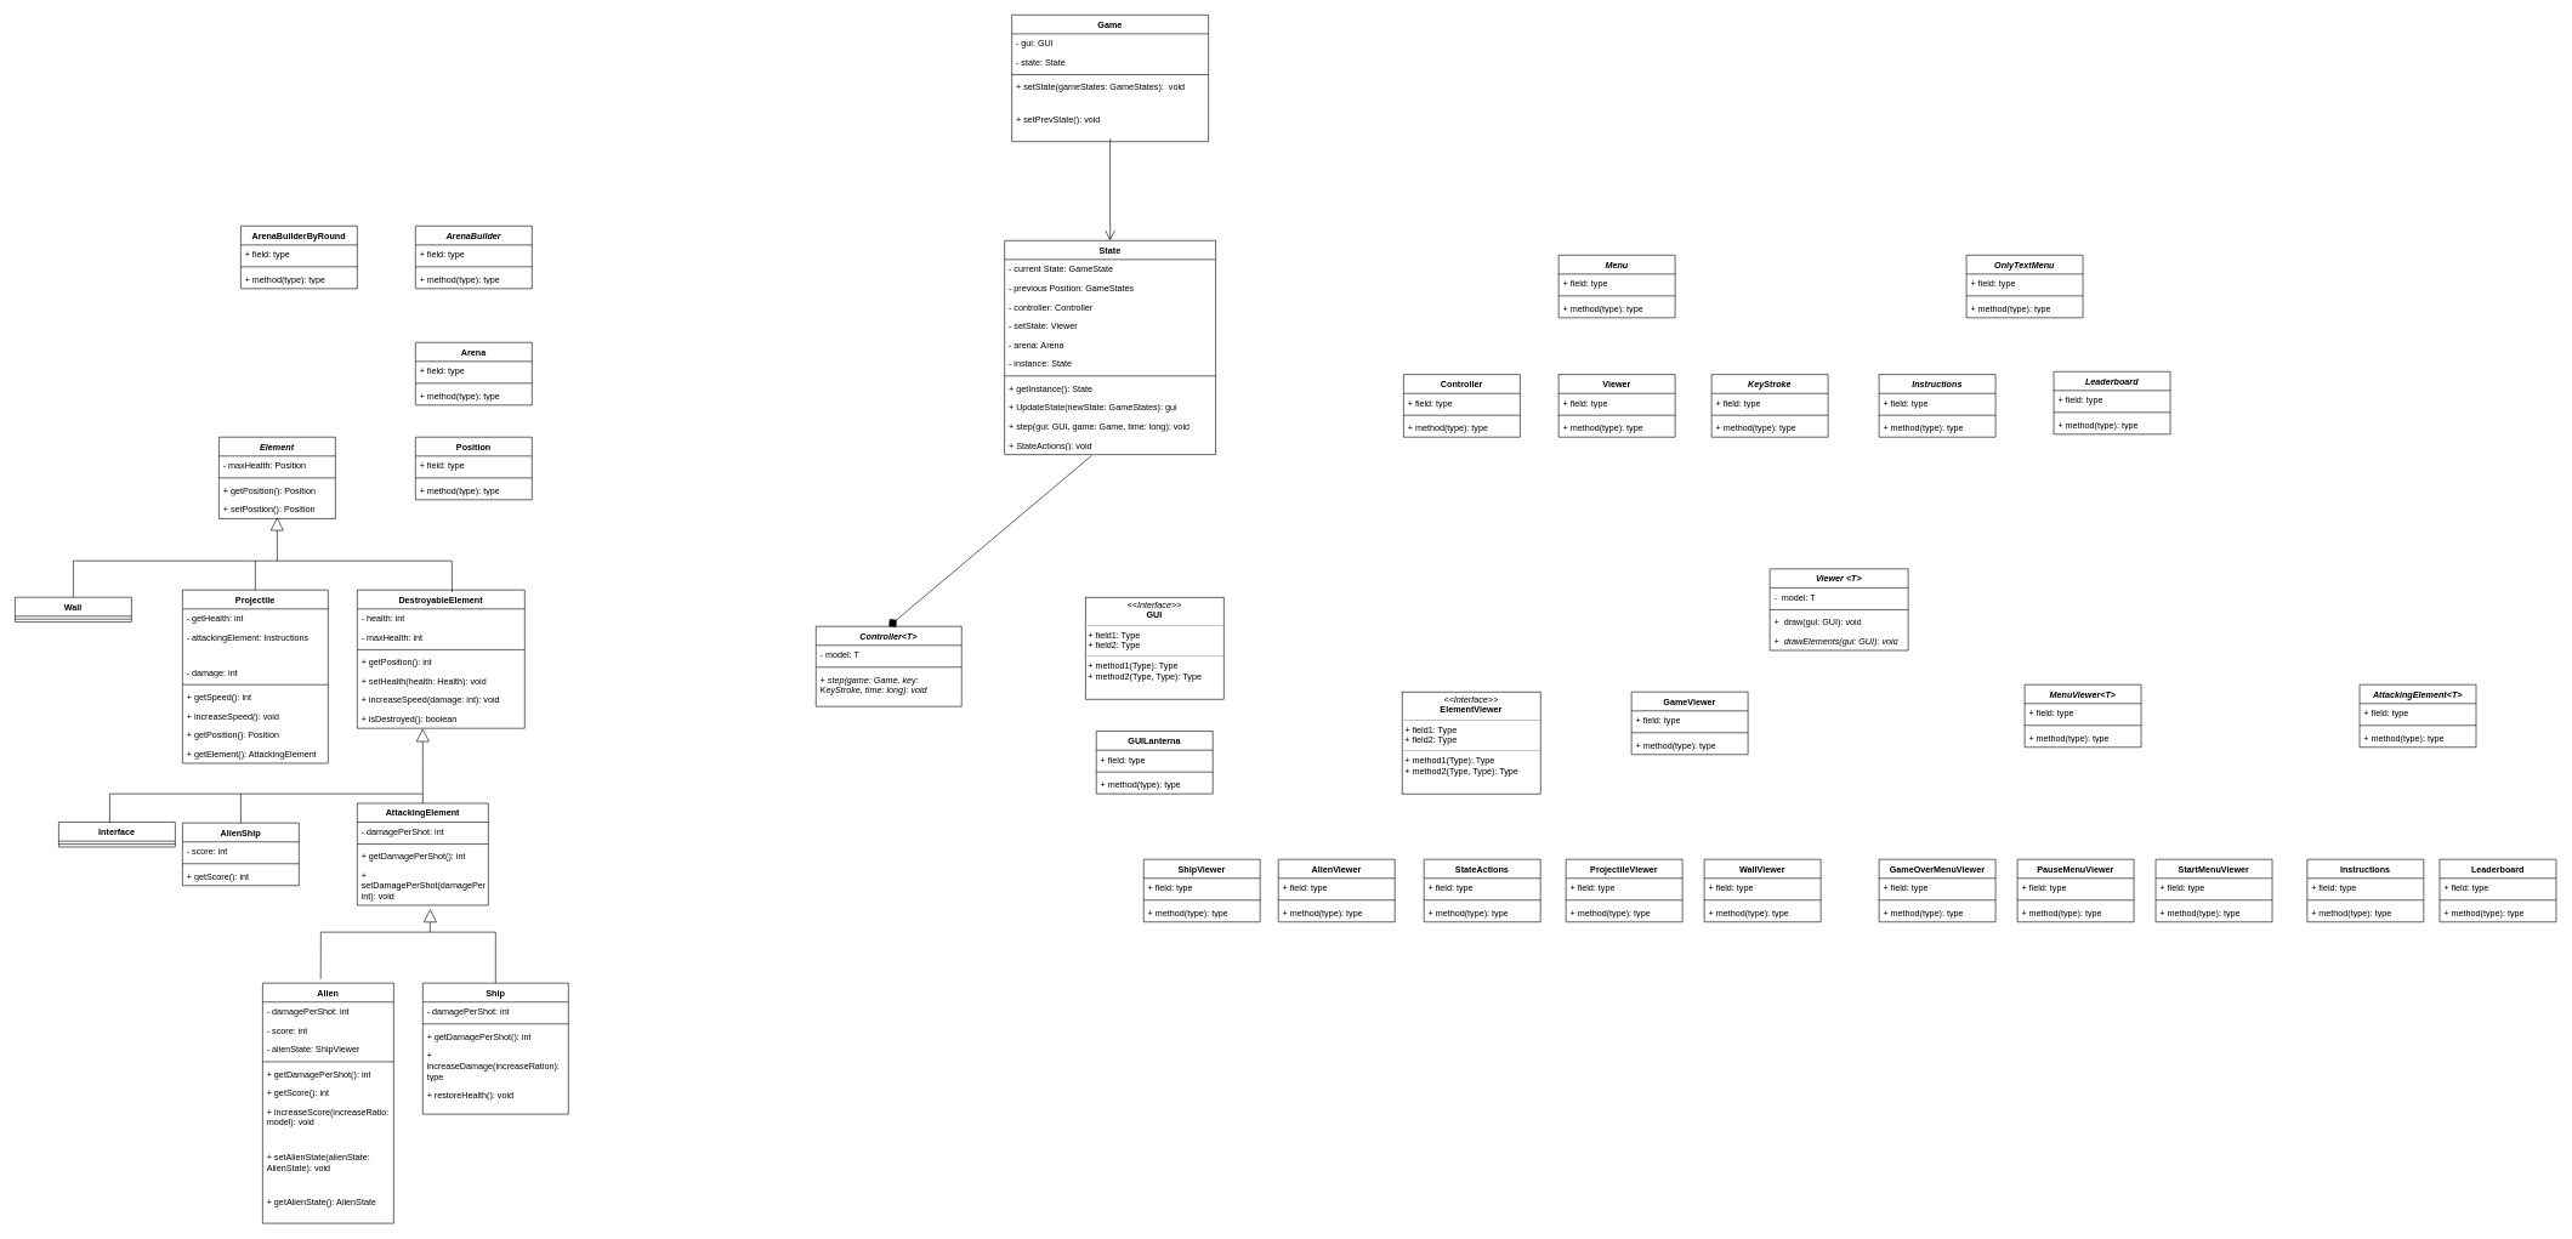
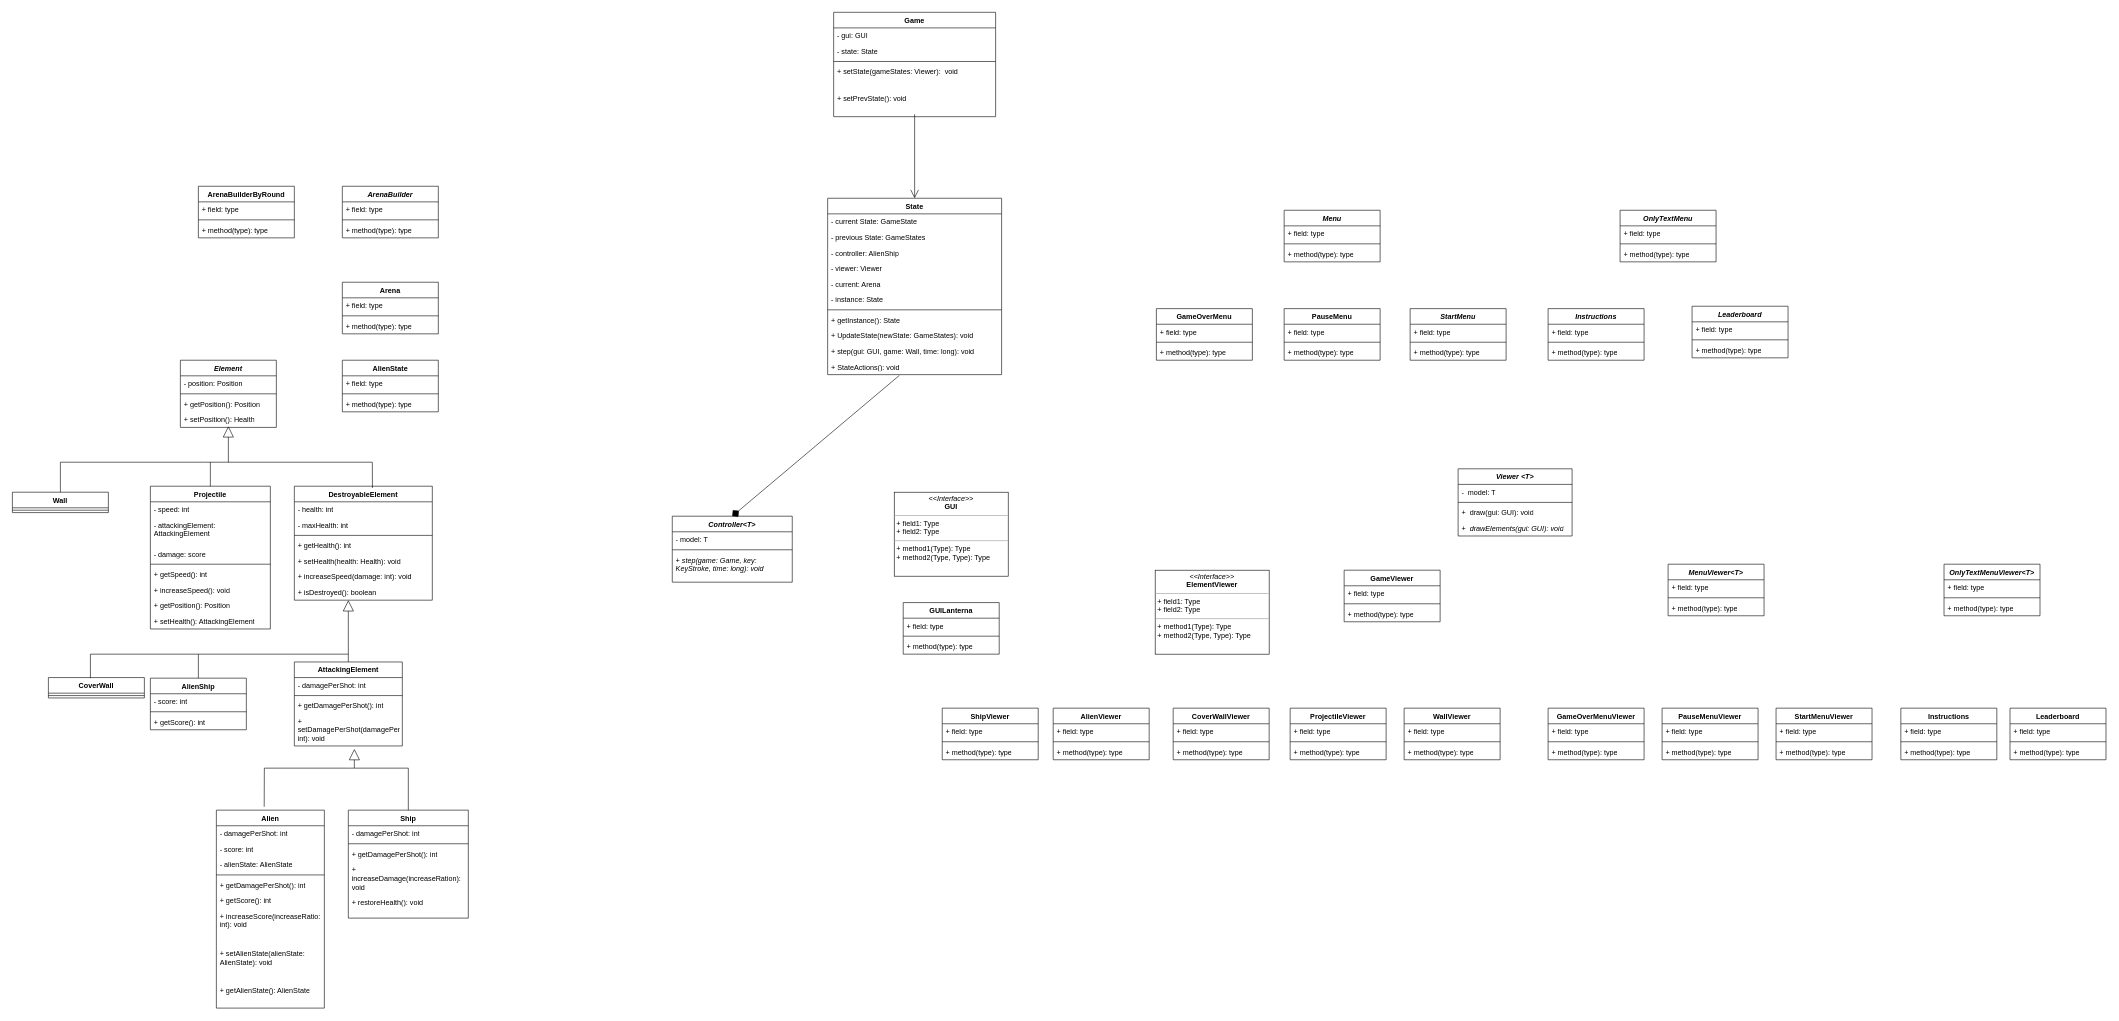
- <mxCell id="28" value="+ setState(gameStates: GameStates):&amp;nbsp; void" style="text;strokeColor=none;fillColor=none;align=left;verticalAlign=top;spacingLeft=4;spacingRight=4;overflow=hidden;rotatable=0;points=[[0,0.5],[1,0.5]];portConstraint=eastwest;whiteSpace=wrap;html=1;" vertex="1" parent="24"><mxGeometry y="86" width="270" height="44" as="geometry" /></mxCell>
+ <mxCell id="28" value="+ setState(gameStates: Viewer):&amp;nbsp; void" style="text;strokeColor=none;fillColor=none;align=left;verticalAlign=top;spacingLeft=4;spacingRight=4;overflow=hidden;rotatable=0;points=[[0,0.5],[1,0.5]];portConstraint=eastwest;whiteSpace=wrap;html=1;" vertex="1" parent="24"><mxGeometry y="86" width="270" height="44" as="geometry" /></mxCell>
- <mxCell id="4" value="- previous Position: GameStates" style="text;strokeColor=none;fillColor=none;align=left;verticalAlign=top;spacingLeft=4;spacingRight=4;overflow=hidden;rotatable=0;points=[[0,0.5],[1,0.5]];portConstraint=eastwest;whiteSpace=wrap;html=1;" vertex="1" parent="2"><mxGeometry y="52" width="290" height="26" as="geometry" /></mxCell>
+ <mxCell id="4" value="- previous State: GameStates" style="text;strokeColor=none;fillColor=none;align=left;verticalAlign=top;spacingLeft=4;spacingRight=4;overflow=hidden;rotatable=0;points=[[0,0.5],[1,0.5]];portConstraint=eastwest;whiteSpace=wrap;html=1;" vertex="1" parent="2"><mxGeometry y="52" width="290" height="26" as="geometry" /></mxCell>
- <mxCell id="5" value="- controller: Controller" style="text;strokeColor=none;fillColor=none;align=left;verticalAlign=top;spacingLeft=4;spacingRight=4;overflow=hidden;rotatable=0;points=[[0,0.5],[1,0.5]];portConstraint=eastwest;whiteSpace=wrap;html=1;" vertex="1" parent="2"><mxGeometry y="78" width="290" height="26" as="geometry" /></mxCell>
+ <mxCell id="5" value="- controller: AlienShip" style="text;strokeColor=none;fillColor=none;align=left;verticalAlign=top;spacingLeft=4;spacingRight=4;overflow=hidden;rotatable=0;points=[[0,0.5],[1,0.5]];portConstraint=eastwest;whiteSpace=wrap;html=1;" vertex="1" parent="2"><mxGeometry y="78" width="290" height="26" as="geometry" /></mxCell>
- <mxCell id="6" value="- setState: Viewer" style="text;strokeColor=none;fillColor=none;align=left;verticalAlign=top;spacingLeft=4;spacingRight=4;overflow=hidden;rotatable=0;points=[[0,0.5],[1,0.5]];portConstraint=eastwest;whiteSpace=wrap;html=1;" vertex="1" parent="2"><mxGeometry y="104" width="290" height="26" as="geometry" /></mxCell>
+ <mxCell id="6" value="- viewer: Viewer" style="text;strokeColor=none;fillColor=none;align=left;verticalAlign=top;spacingLeft=4;spacingRight=4;overflow=hidden;rotatable=0;points=[[0,0.5],[1,0.5]];portConstraint=eastwest;whiteSpace=wrap;html=1;" vertex="1" parent="2"><mxGeometry y="104" width="290" height="26" as="geometry" /></mxCell>
- <mxCell id="7" value="- arena: Arena" style="text;strokeColor=none;fillColor=none;align=left;verticalAlign=top;spacingLeft=4;spacingRight=4;overflow=hidden;rotatable=0;points=[[0,0.5],[1,0.5]];portConstraint=eastwest;whiteSpace=wrap;html=1;" vertex="1" parent="2"><mxGeometry y="130" width="290" height="26" as="geometry" /></mxCell>
+ <mxCell id="7" value="- current: Arena" style="text;strokeColor=none;fillColor=none;align=left;verticalAlign=top;spacingLeft=4;spacingRight=4;overflow=hidden;rotatable=0;points=[[0,0.5],[1,0.5]];portConstraint=eastwest;whiteSpace=wrap;html=1;" vertex="1" parent="2"><mxGeometry y="130" width="290" height="26" as="geometry" /></mxCell>
- <mxCell id="122" value="Controller" style="swimlane;fontStyle=1;align=center;verticalAlign=top;childLayout=stackLayout;horizontal=1;startSize=26;horizontalStack=0;resizeParent=1;resizeParentMax=0;resizeLast=0;collapsible=1;marginBottom=0;whiteSpace=wrap;html=1;" vertex="1" parent="1"><mxGeometry x="1927" y="514" width="160" height="86" as="geometry" /></mxCell>
+ <mxCell id="122" value="GameOverMenu" style="swimlane;fontStyle=1;align=center;verticalAlign=top;childLayout=stackLayout;horizontal=1;startSize=26;horizontalStack=0;resizeParent=1;resizeParentMax=0;resizeLast=0;collapsible=1;marginBottom=0;whiteSpace=wrap;html=1;" vertex="1" parent="1"><mxGeometry x="1927" y="514" width="160" height="86" as="geometry" /></mxCell>
- <mxCell id="126" value="Viewer" style="swimlane;fontStyle=1;align=center;verticalAlign=top;childLayout=stackLayout;horizontal=1;startSize=26;horizontalStack=0;resizeParent=1;resizeParentMax=0;resizeLast=0;collapsible=1;marginBottom=0;whiteSpace=wrap;html=1;" vertex="1" parent="1"><mxGeometry x="2140" y="514" width="160" height="86" as="geometry" /></mxCell>
+ <mxCell id="126" value="PauseMenu" style="swimlane;fontStyle=1;align=center;verticalAlign=top;childLayout=stackLayout;horizontal=1;startSize=26;horizontalStack=0;resizeParent=1;resizeParentMax=0;resizeLast=0;collapsible=1;marginBottom=0;whiteSpace=wrap;html=1;" vertex="1" parent="1"><mxGeometry x="2140" y="514" width="160" height="86" as="geometry" /></mxCell>
- <mxCell id="130" value="&lt;i&gt;KeyStroke&lt;/i&gt;" style="swimlane;fontStyle=1;align=center;verticalAlign=top;childLayout=stackLayout;horizontal=1;startSize=26;horizontalStack=0;resizeParent=1;resizeParentMax=0;resizeLast=0;collapsible=1;marginBottom=0;whiteSpace=wrap;html=1;" vertex="1" parent="1"><mxGeometry x="2350" y="514" width="160" height="86" as="geometry" /></mxCell>
+ <mxCell id="130" value="&lt;i&gt;StartMenu&lt;/i&gt;" style="swimlane;fontStyle=1;align=center;verticalAlign=top;childLayout=stackLayout;horizontal=1;startSize=26;horizontalStack=0;resizeParent=1;resizeParentMax=0;resizeLast=0;collapsible=1;marginBottom=0;whiteSpace=wrap;html=1;" vertex="1" parent="1"><mxGeometry x="2350" y="514" width="160" height="86" as="geometry" /></mxCell>
- <mxCell id="11" value="+ UpdateState(newState: GameStates): gui" style="text;strokeColor=none;fillColor=none;align=left;verticalAlign=top;spacingLeft=4;spacingRight=4;overflow=hidden;rotatable=0;points=[[0,0.5],[1,0.5]];portConstraint=eastwest;whiteSpace=wrap;html=1;" vertex="1" parent="2"><mxGeometry y="216" width="290" height="26" as="geometry" /></mxCell>
+ <mxCell id="11" value="+ UpdateState(newState: GameStates): void" style="text;strokeColor=none;fillColor=none;align=left;verticalAlign=top;spacingLeft=4;spacingRight=4;overflow=hidden;rotatable=0;points=[[0,0.5],[1,0.5]];portConstraint=eastwest;whiteSpace=wrap;html=1;" vertex="1" parent="2"><mxGeometry y="216" width="290" height="26" as="geometry" /></mxCell>
- <mxCell id="12" value="+ step(gui: GUI, game: Game, time: long): void" style="text;strokeColor=none;fillColor=none;align=left;verticalAlign=top;spacingLeft=4;spacingRight=4;overflow=hidden;rotatable=0;points=[[0,0.5],[1,0.5]];portConstraint=eastwest;whiteSpace=wrap;html=1;" vertex="1" parent="2"><mxGeometry y="242" width="290" height="26" as="geometry" /></mxCell>
+ <mxCell id="12" value="+ step(gui: GUI, game: Wall, time: long): void" style="text;strokeColor=none;fillColor=none;align=left;verticalAlign=top;spacingLeft=4;spacingRight=4;overflow=hidden;rotatable=0;points=[[0,0.5],[1,0.5]];portConstraint=eastwest;whiteSpace=wrap;html=1;" vertex="1" parent="2"><mxGeometry y="242" width="290" height="26" as="geometry" /></mxCell>
- <mxCell id="110" value="Position" style="swimlane;fontStyle=1;align=center;verticalAlign=top;childLayout=stackLayout;horizontal=1;startSize=26;horizontalStack=0;resizeParent=1;resizeParentMax=0;resizeLast=0;collapsible=1;marginBottom=0;whiteSpace=wrap;html=1;" vertex="1" parent="1"><mxGeometry x="570" y="600" width="160" height="86" as="geometry" /></mxCell>
+ <mxCell id="110" value="AlienState" style="swimlane;fontStyle=1;align=center;verticalAlign=top;childLayout=stackLayout;horizontal=1;startSize=26;horizontalStack=0;resizeParent=1;resizeParentMax=0;resizeLast=0;collapsible=1;marginBottom=0;whiteSpace=wrap;html=1;" vertex="1" parent="1"><mxGeometry x="570" y="600" width="160" height="86" as="geometry" /></mxCell>
- <mxCell id="44" value="- maxHealth: Position" style="text;strokeColor=none;fillColor=none;align=left;verticalAlign=top;spacingLeft=4;spacingRight=4;overflow=hidden;rotatable=0;points=[[0,0.5],[1,0.5]];portConstraint=eastwest;whiteSpace=wrap;html=1;" vertex="1" parent="43"><mxGeometry y="26" width="160" height="26" as="geometry" /></mxCell>
+ <mxCell id="44" value="- position: Position" style="text;strokeColor=none;fillColor=none;align=left;verticalAlign=top;spacingLeft=4;spacingRight=4;overflow=hidden;rotatable=0;points=[[0,0.5],[1,0.5]];portConstraint=eastwest;whiteSpace=wrap;html=1;" vertex="1" parent="43"><mxGeometry y="26" width="160" height="26" as="geometry" /></mxCell>
- <mxCell id="47" value="+ setPosition(): Position" style="text;strokeColor=none;fillColor=none;align=left;verticalAlign=top;spacingLeft=4;spacingRight=4;overflow=hidden;rotatable=0;points=[[0,0.5],[1,0.5]];portConstraint=eastwest;whiteSpace=wrap;html=1;" vertex="1" parent="43"><mxGeometry y="86" width="160" height="26" as="geometry" /></mxCell>
+ <mxCell id="47" value="+ setPosition(): Health" style="text;strokeColor=none;fillColor=none;align=left;verticalAlign=top;spacingLeft=4;spacingRight=4;overflow=hidden;rotatable=0;points=[[0,0.5],[1,0.5]];portConstraint=eastwest;whiteSpace=wrap;html=1;" vertex="1" parent="43"><mxGeometry y="86" width="160" height="26" as="geometry" /></mxCell>
- <mxCell id="84" value="- getHealth: int" style="text;strokeColor=none;fillColor=none;align=left;verticalAlign=top;spacingLeft=4;spacingRight=4;overflow=hidden;rotatable=0;points=[[0,0.5],[1,0.5]];portConstraint=eastwest;whiteSpace=wrap;html=1;" vertex="1" parent="83"><mxGeometry y="26" width="200" height="26" as="geometry" /></mxCell>
+ <mxCell id="84" value="- speed: int" style="text;strokeColor=none;fillColor=none;align=left;verticalAlign=top;spacingLeft=4;spacingRight=4;overflow=hidden;rotatable=0;points=[[0,0.5],[1,0.5]];portConstraint=eastwest;whiteSpace=wrap;html=1;" vertex="1" parent="83"><mxGeometry y="26" width="200" height="26" as="geometry" /></mxCell>
- <mxCell id="85" value="- attackingElement: Instructions" style="text;strokeColor=none;fillColor=none;align=left;verticalAlign=top;spacingLeft=4;spacingRight=4;overflow=hidden;rotatable=0;points=[[0,0.5],[1,0.5]];portConstraint=eastwest;whiteSpace=wrap;html=1;" vertex="1" parent="83"><mxGeometry y="52" width="200" height="48" as="geometry" /></mxCell>
+ <mxCell id="85" value="- attackingElement: AttackingElement" style="text;strokeColor=none;fillColor=none;align=left;verticalAlign=top;spacingLeft=4;spacingRight=4;overflow=hidden;rotatable=0;points=[[0,0.5],[1,0.5]];portConstraint=eastwest;whiteSpace=wrap;html=1;" vertex="1" parent="83"><mxGeometry y="52" width="200" height="48" as="geometry" /></mxCell>
- <mxCell id="54" value="+ getPosition(): int" style="text;strokeColor=none;fillColor=none;align=left;verticalAlign=top;spacingLeft=4;spacingRight=4;overflow=hidden;rotatable=0;points=[[0,0.5],[1,0.5]];portConstraint=eastwest;whiteSpace=wrap;html=1;" vertex="1" parent="50"><mxGeometry y="86" width="230" height="26" as="geometry" /></mxCell>
+ <mxCell id="54" value="+ getHealth(): int" style="text;strokeColor=none;fillColor=none;align=left;verticalAlign=top;spacingLeft=4;spacingRight=4;overflow=hidden;rotatable=0;points=[[0,0.5],[1,0.5]];portConstraint=eastwest;whiteSpace=wrap;html=1;" vertex="1" parent="50"><mxGeometry y="86" width="230" height="26" as="geometry" /></mxCell>
- <mxCell id="86" value="- damage: int" style="text;strokeColor=none;fillColor=none;align=left;verticalAlign=top;spacingLeft=4;spacingRight=4;overflow=hidden;rotatable=0;points=[[0,0.5],[1,0.5]];portConstraint=eastwest;whiteSpace=wrap;html=1;" vertex="1" parent="83"><mxGeometry y="100" width="200" height="26" as="geometry" /></mxCell>
+ <mxCell id="86" value="- damage: score" style="text;strokeColor=none;fillColor=none;align=left;verticalAlign=top;spacingLeft=4;spacingRight=4;overflow=hidden;rotatable=0;points=[[0,0.5],[1,0.5]];portConstraint=eastwest;whiteSpace=wrap;html=1;" vertex="1" parent="83"><mxGeometry y="100" width="200" height="26" as="geometry" /></mxCell>
- <mxCell id="172" value="&lt;i&gt;AttackingElement&amp;lt;T&amp;gt;&lt;/i&gt;" style="swimlane;fontStyle=1;align=center;verticalAlign=top;childLayout=stackLayout;horizontal=1;startSize=26;horizontalStack=0;resizeParent=1;resizeParentMax=0;resizeLast=0;collapsible=1;marginBottom=0;whiteSpace=wrap;html=1;" vertex="1" parent="1"><mxGeometry x="3240" y="940" width="160" height="86" as="geometry" /></mxCell>
+ <mxCell id="172" value="&lt;i&gt;OnlyTextMenuViewer&amp;lt;T&amp;gt;&lt;/i&gt;" style="swimlane;fontStyle=1;align=center;verticalAlign=top;childLayout=stackLayout;horizontal=1;startSize=26;horizontalStack=0;resizeParent=1;resizeParentMax=0;resizeLast=0;collapsible=1;marginBottom=0;whiteSpace=wrap;html=1;" vertex="1" parent="1"><mxGeometry x="3240" y="940" width="160" height="86" as="geometry" /></mxCell>
- <mxCell id="91" value="+ getElement(): AttackingElement" style="text;strokeColor=none;fillColor=none;align=left;verticalAlign=top;spacingLeft=4;spacingRight=4;overflow=hidden;rotatable=0;points=[[0,0.5],[1,0.5]];portConstraint=eastwest;whiteSpace=wrap;html=1;" vertex="1" parent="83"><mxGeometry y="212" width="200" height="26" as="geometry" /></mxCell>
+ <mxCell id="91" value="+ setHealth(): AttackingElement" style="text;strokeColor=none;fillColor=none;align=left;verticalAlign=top;spacingLeft=4;spacingRight=4;overflow=hidden;rotatable=0;points=[[0,0.5],[1,0.5]];portConstraint=eastwest;whiteSpace=wrap;html=1;" vertex="1" parent="83"><mxGeometry y="212" width="200" height="26" as="geometry" /></mxCell>
- <mxCell id="62" value="Interface" style="swimlane;fontStyle=1;align=center;verticalAlign=top;childLayout=stackLayout;horizontal=1;startSize=26;horizontalStack=0;resizeParent=1;resizeParentMax=0;resizeLast=0;collapsible=1;marginBottom=0;whiteSpace=wrap;html=1;" vertex="1" parent="1"><mxGeometry x="80" y="1129" width="160" height="34" as="geometry" /></mxCell>
+ <mxCell id="62" value="CoverWall" style="swimlane;fontStyle=1;align=center;verticalAlign=top;childLayout=stackLayout;horizontal=1;startSize=26;horizontalStack=0;resizeParent=1;resizeParentMax=0;resizeLast=0;collapsible=1;marginBottom=0;whiteSpace=wrap;html=1;" vertex="1" parent="1"><mxGeometry x="80" y="1129" width="160" height="34" as="geometry" /></mxCell>
- <mxCell id="147" value="StateActions" style="swimlane;fontStyle=1;align=center;verticalAlign=top;childLayout=stackLayout;horizontal=1;startSize=26;horizontalStack=0;resizeParent=1;resizeParentMax=0;resizeLast=0;collapsible=1;marginBottom=0;whiteSpace=wrap;html=1;" vertex="1" parent="1"><mxGeometry x="1955" y="1180" width="160" height="86" as="geometry" /></mxCell>
+ <mxCell id="147" value="CoverWallViewer" style="swimlane;fontStyle=1;align=center;verticalAlign=top;childLayout=stackLayout;horizontal=1;startSize=26;horizontalStack=0;resizeParent=1;resizeParentMax=0;resizeLast=0;collapsible=1;marginBottom=0;whiteSpace=wrap;html=1;" vertex="1" parent="1"><mxGeometry x="1955" y="1180" width="160" height="86" as="geometry" /></mxCell>
- <mxCell id="73" value="- alienState: ShipViewer" style="text;strokeColor=none;fillColor=none;align=left;verticalAlign=top;spacingLeft=4;spacingRight=4;overflow=hidden;rotatable=0;points=[[0,0.5],[1,0.5]];portConstraint=eastwest;whiteSpace=wrap;html=1;" vertex="1" parent="70"><mxGeometry y="78" width="180" height="26" as="geometry" /></mxCell>
+ <mxCell id="73" value="- alienState: AlienState" style="text;strokeColor=none;fillColor=none;align=left;verticalAlign=top;spacingLeft=4;spacingRight=4;overflow=hidden;rotatable=0;points=[[0,0.5],[1,0.5]];portConstraint=eastwest;whiteSpace=wrap;html=1;" vertex="1" parent="70"><mxGeometry y="78" width="180" height="26" as="geometry" /></mxCell>
- <mxCell id="68" value="+ increaseDamage(increaseRation): type" style="text;strokeColor=none;fillColor=none;align=left;verticalAlign=top;spacingLeft=4;spacingRight=4;overflow=hidden;rotatable=0;points=[[0,0.5],[1,0.5]];portConstraint=eastwest;whiteSpace=wrap;html=1;" vertex="1" parent="64"><mxGeometry y="86" width="200" height="54" as="geometry" /></mxCell>
+ <mxCell id="68" value="+ increaseDamage(increaseRation): void" style="text;strokeColor=none;fillColor=none;align=left;verticalAlign=top;spacingLeft=4;spacingRight=4;overflow=hidden;rotatable=0;points=[[0,0.5],[1,0.5]];portConstraint=eastwest;whiteSpace=wrap;html=1;" vertex="1" parent="64"><mxGeometry y="86" width="200" height="54" as="geometry" /></mxCell>
- <mxCell id="77" value="+ increaseScore(increaseRatio: model): void" style="text;strokeColor=none;fillColor=none;align=left;verticalAlign=top;spacingLeft=4;spacingRight=4;overflow=hidden;rotatable=0;points=[[0,0.5],[1,0.5]];portConstraint=eastwest;whiteSpace=wrap;html=1;" vertex="1" parent="70"><mxGeometry y="164" width="180" height="62" as="geometry" /></mxCell>
+ <mxCell id="77" value="+ increaseScore(increaseRatio: int): void" style="text;strokeColor=none;fillColor=none;align=left;verticalAlign=top;spacingLeft=4;spacingRight=4;overflow=hidden;rotatable=0;points=[[0,0.5],[1,0.5]];portConstraint=eastwest;whiteSpace=wrap;html=1;" vertex="1" parent="70"><mxGeometry y="164" width="180" height="62" as="geometry" /></mxCell>
